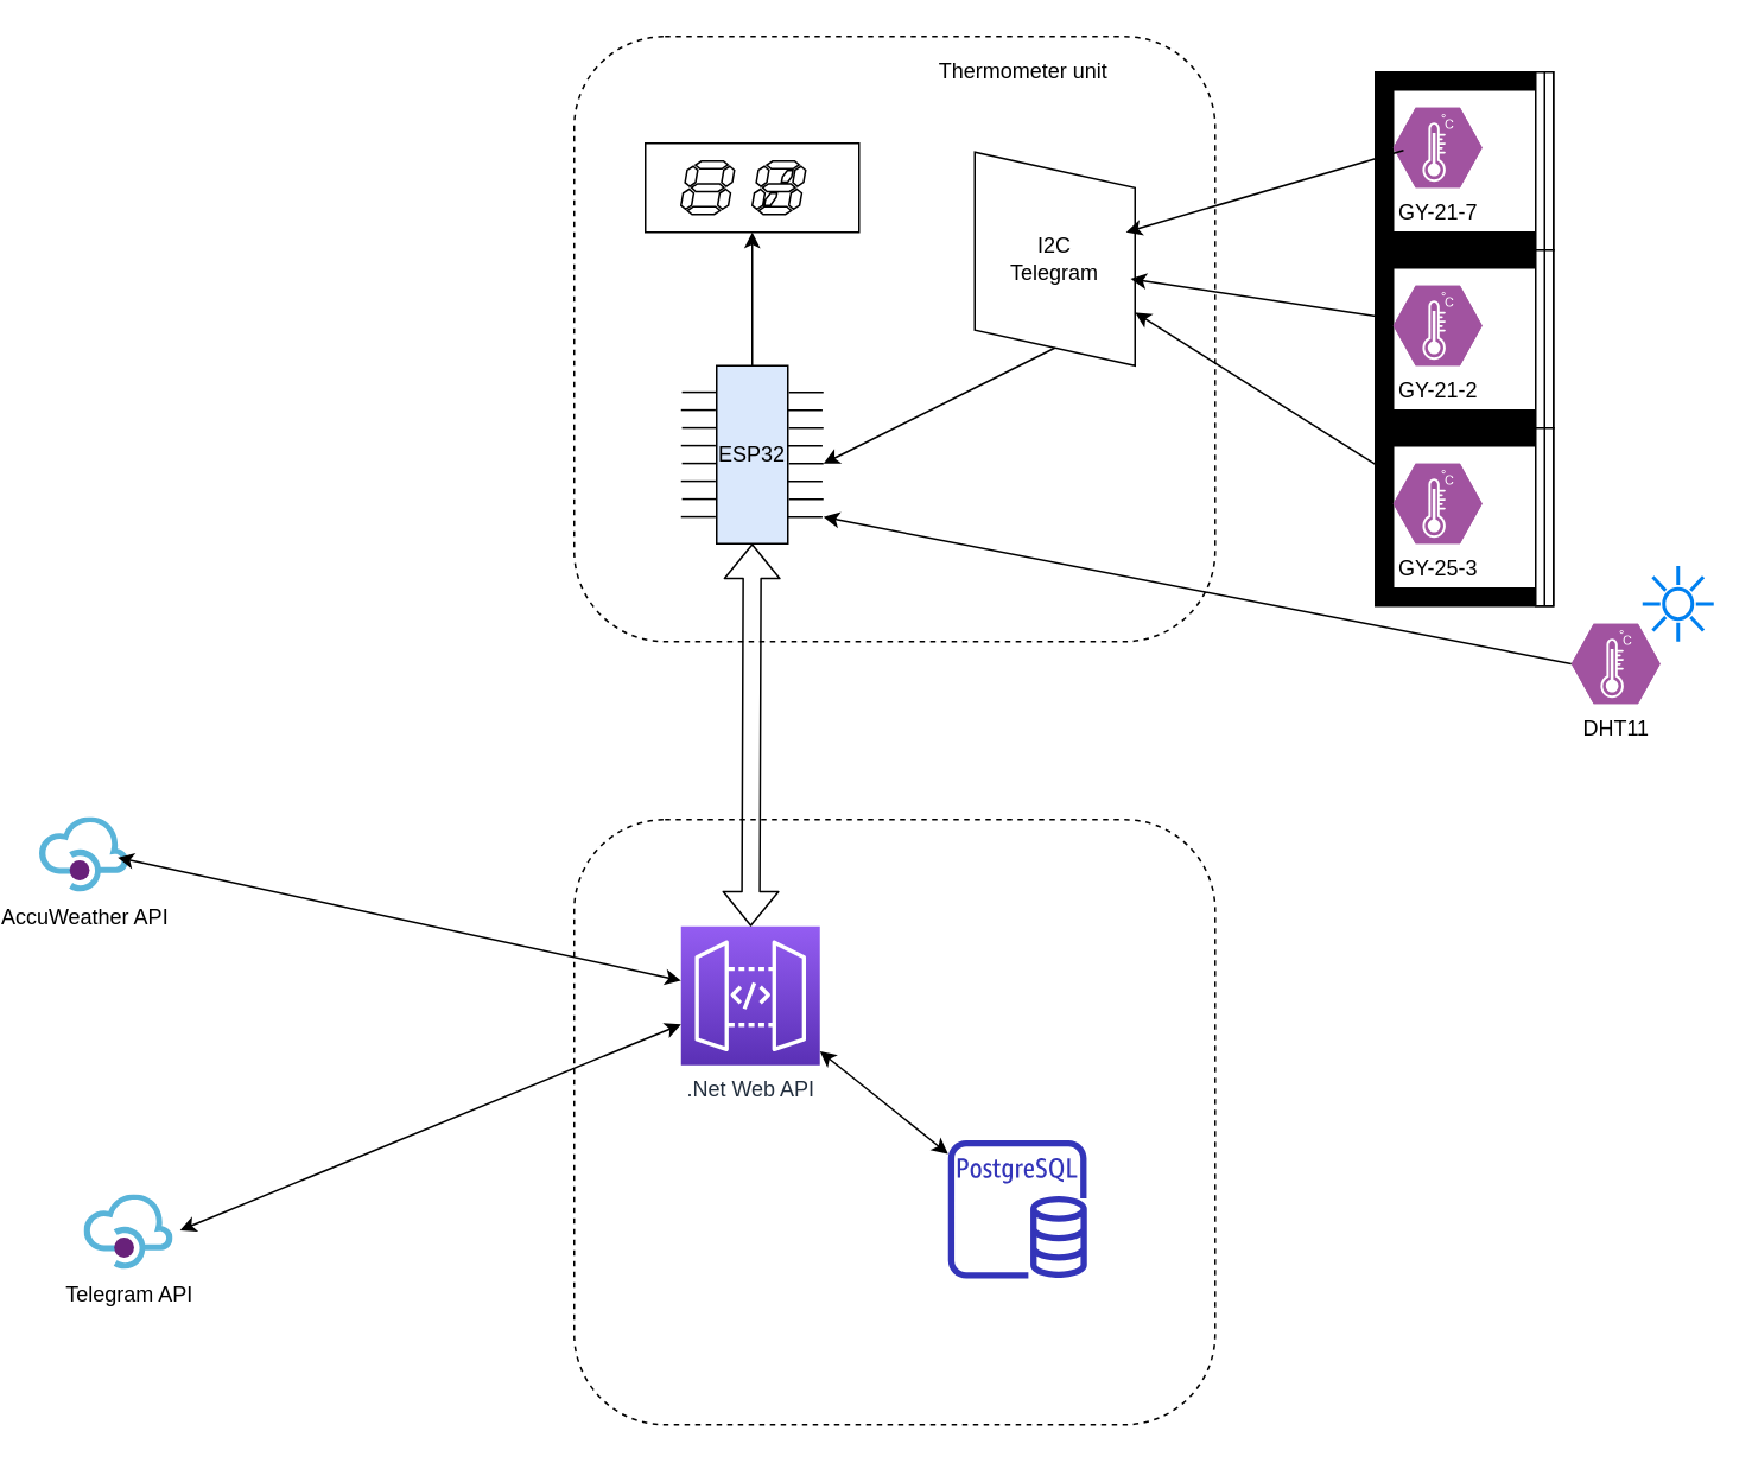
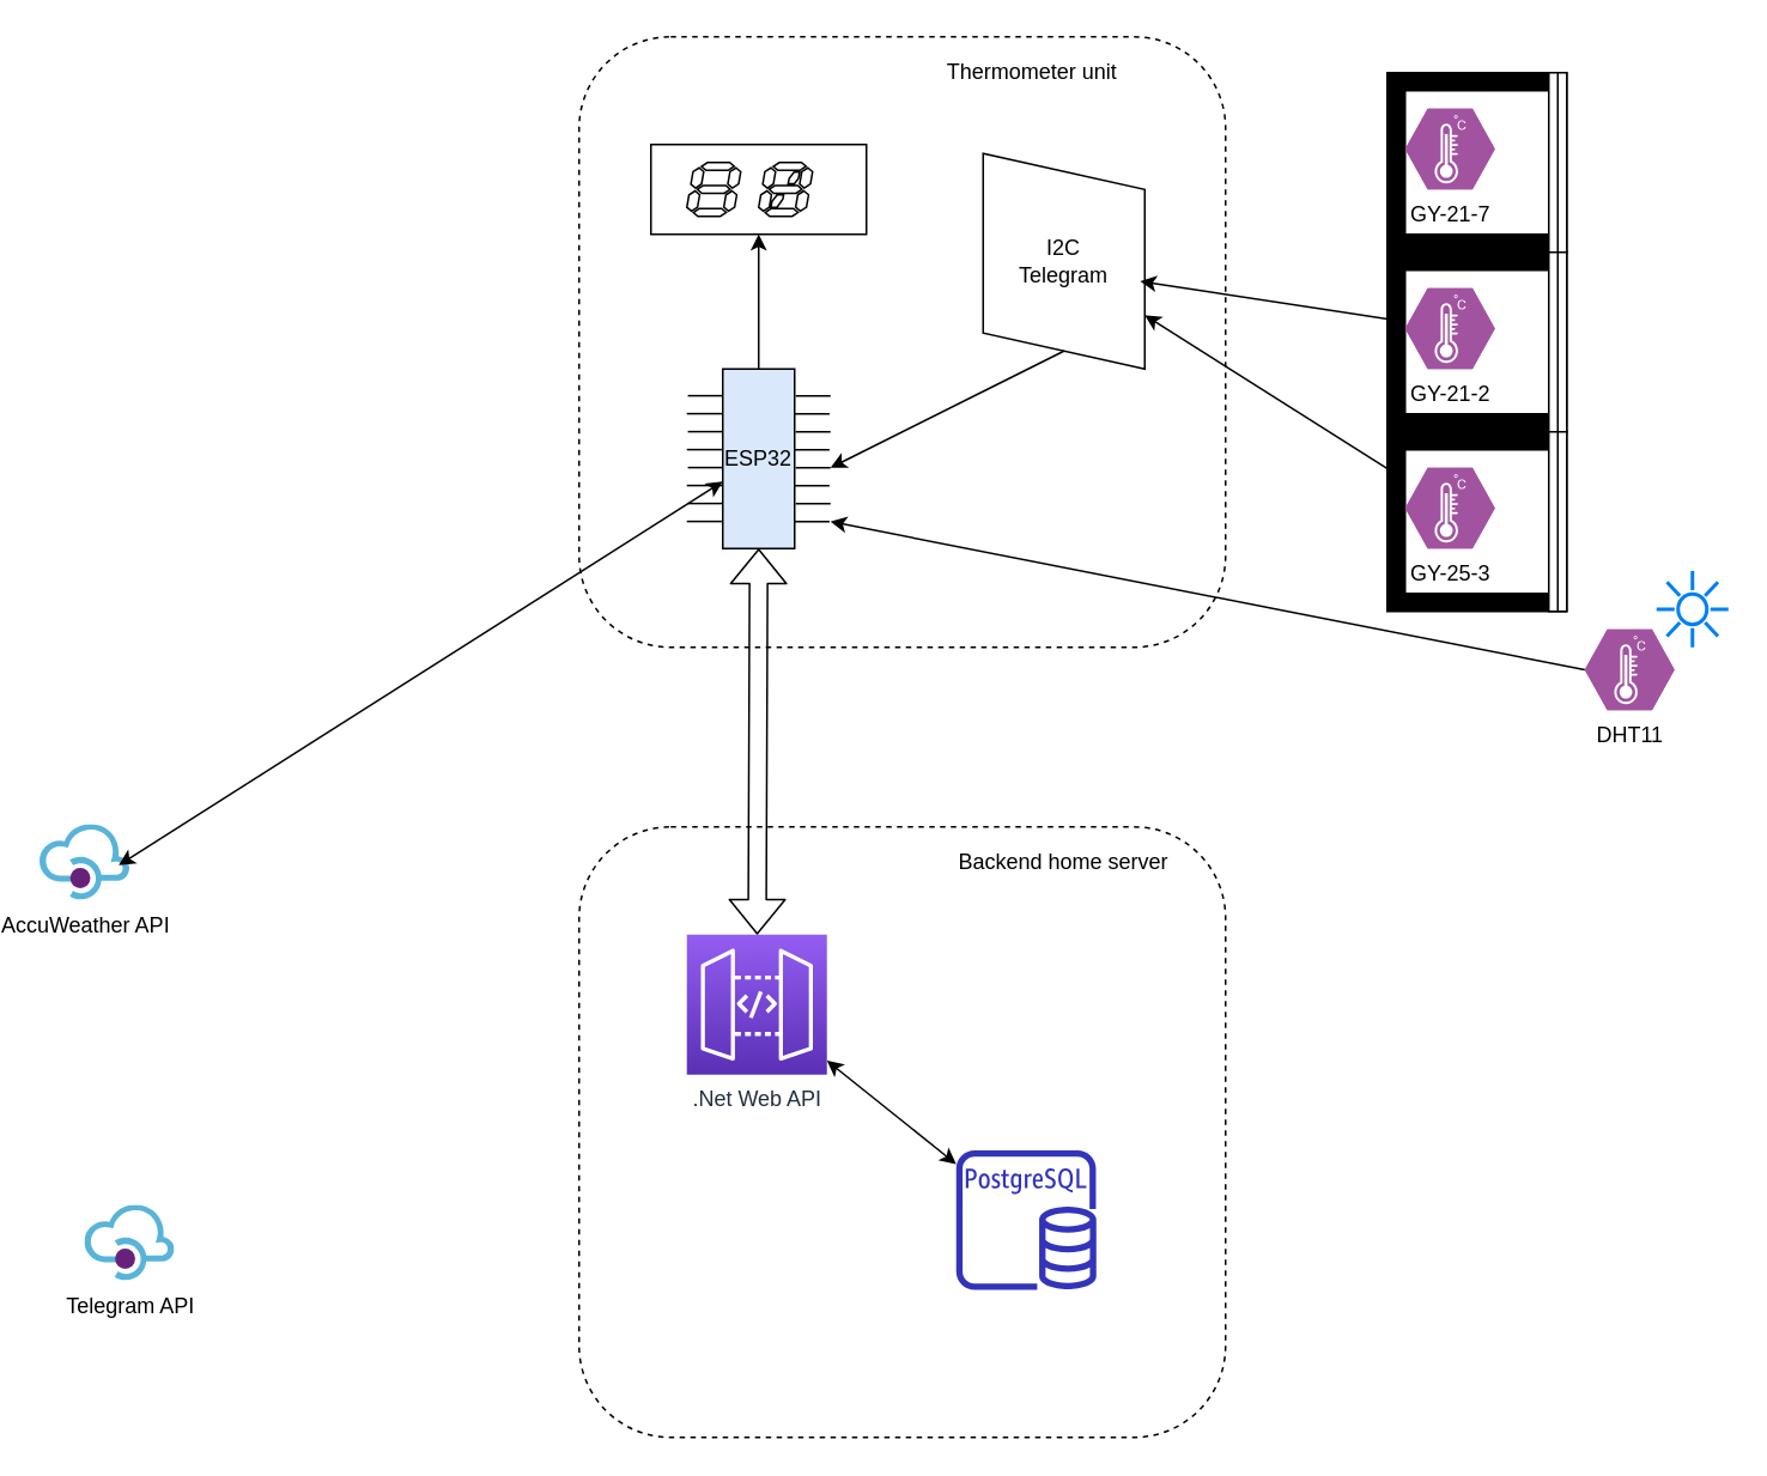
- <mxCell id="18" value="" style="endArrow=classic;html=1;exitX=0.116;exitY=0.532;exitDx=0;exitDy=0;exitPerimeter=0;entryX=0.625;entryY=0.944;entryDx=0;entryDy=0;entryPerimeter=0;" edge="1" parent="1" source="10" target="14"><mxGeometry width="50" height="50" relative="1" as="geometry"><mxPoint x="420" y="180" as="sourcePoint" /><mxPoint x="470" y="130" as="targetPoint" /></mxGeometry></mxCell>
+ <mxCell id="44" value="Backend home server" style="text;html=1;strokeColor=none;fillColor=none;align=center;verticalAlign=middle;whiteSpace=wrap;rounded=0;dashed=1;" vertex="1" parent="1"><mxGeometry x="525" y="470" width="130" height="20" as="geometry" /></mxCell>
- <mxCell id="50" value="" style="endArrow=classic;startArrow=classic;html=1;exitX=0.873;exitY=0.532;exitDx=0;exitDy=0;exitPerimeter=0;" edge="1" parent="1" source="46" target="42"><mxGeometry width="50" height="50" relative="1" as="geometry"><mxPoint x="160" y="600" as="sourcePoint" /><mxPoint x="210" y="550" as="targetPoint" /></mxGeometry></mxCell>
+ <mxCell id="50" value="" style="endArrow=classic;startArrow=classic;html=1;exitX=0.873;exitY=0.532;exitDx=0;exitDy=0;exitPerimeter=0;" edge="1" parent="1" source="46" target="20"><mxGeometry width="50" height="50" relative="1" as="geometry"><mxPoint x="160" y="600" as="sourcePoint" /><mxPoint x="210" y="550" as="targetPoint" /></mxGeometry></mxCell>
- <mxCell id="51" value="" style="endArrow=classic;startArrow=classic;html=1;exitX=1.073;exitY=0.471;exitDx=0;exitDy=0;exitPerimeter=0;" edge="1" parent="1" source="47" target="42"><mxGeometry width="50" height="50" relative="1" as="geometry"><mxPoint x="170" y="690" as="sourcePoint" /><mxPoint x="220" y="640" as="targetPoint" /></mxGeometry></mxCell>
